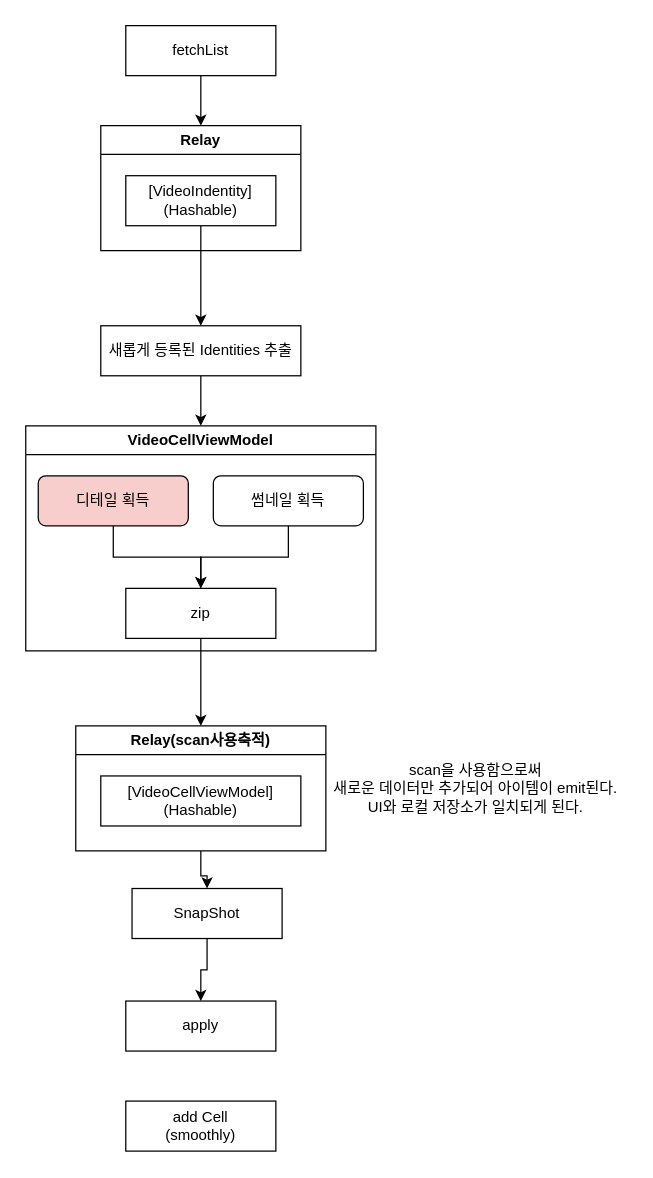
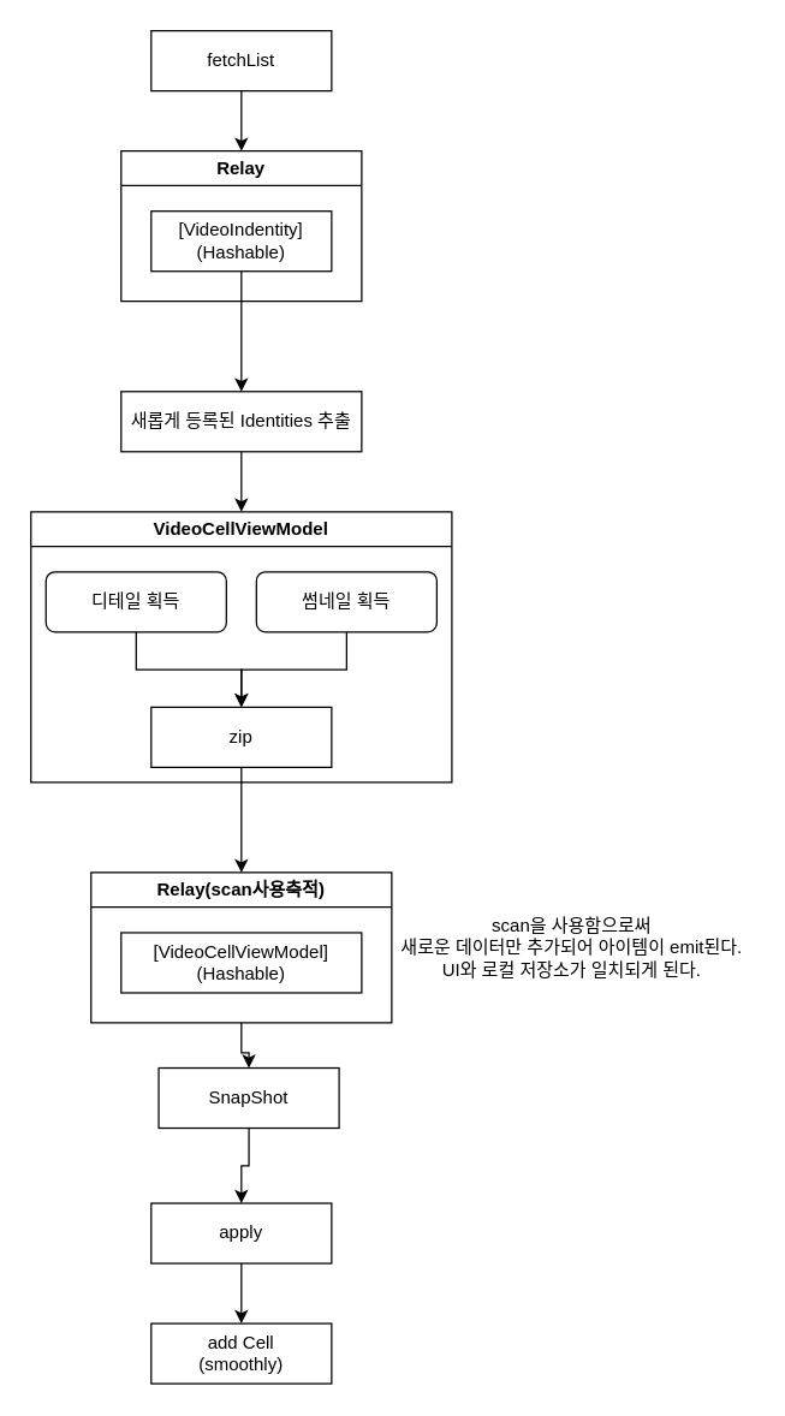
- <mxCell id="7" value="디테일 획득" style="rounded=1;whiteSpace=wrap;html=1;fillColor=#f8cecc;" vertex="1" parent="1"><mxGeometry x="30" y="380" width="120" height="40" as="geometry" /></mxCell>
+ <mxCell id="7" value="디테일 획득" style="rounded=1;whiteSpace=wrap;html=1;" vertex="1" parent="1"><mxGeometry x="30" y="380" width="120" height="40" as="geometry" /></mxCell>
+ <mxCell id="15" style="edgeStyle=orthogonalEdgeStyle;rounded=0;orthogonalLoop=1;jettySize=auto;html=1;entryX=0.5;entryY=0;entryDx=0;entryDy=0;" edge="1" parent="1" source="16" target="17"><mxGeometry relative="1" as="geometry" /></mxCell>
